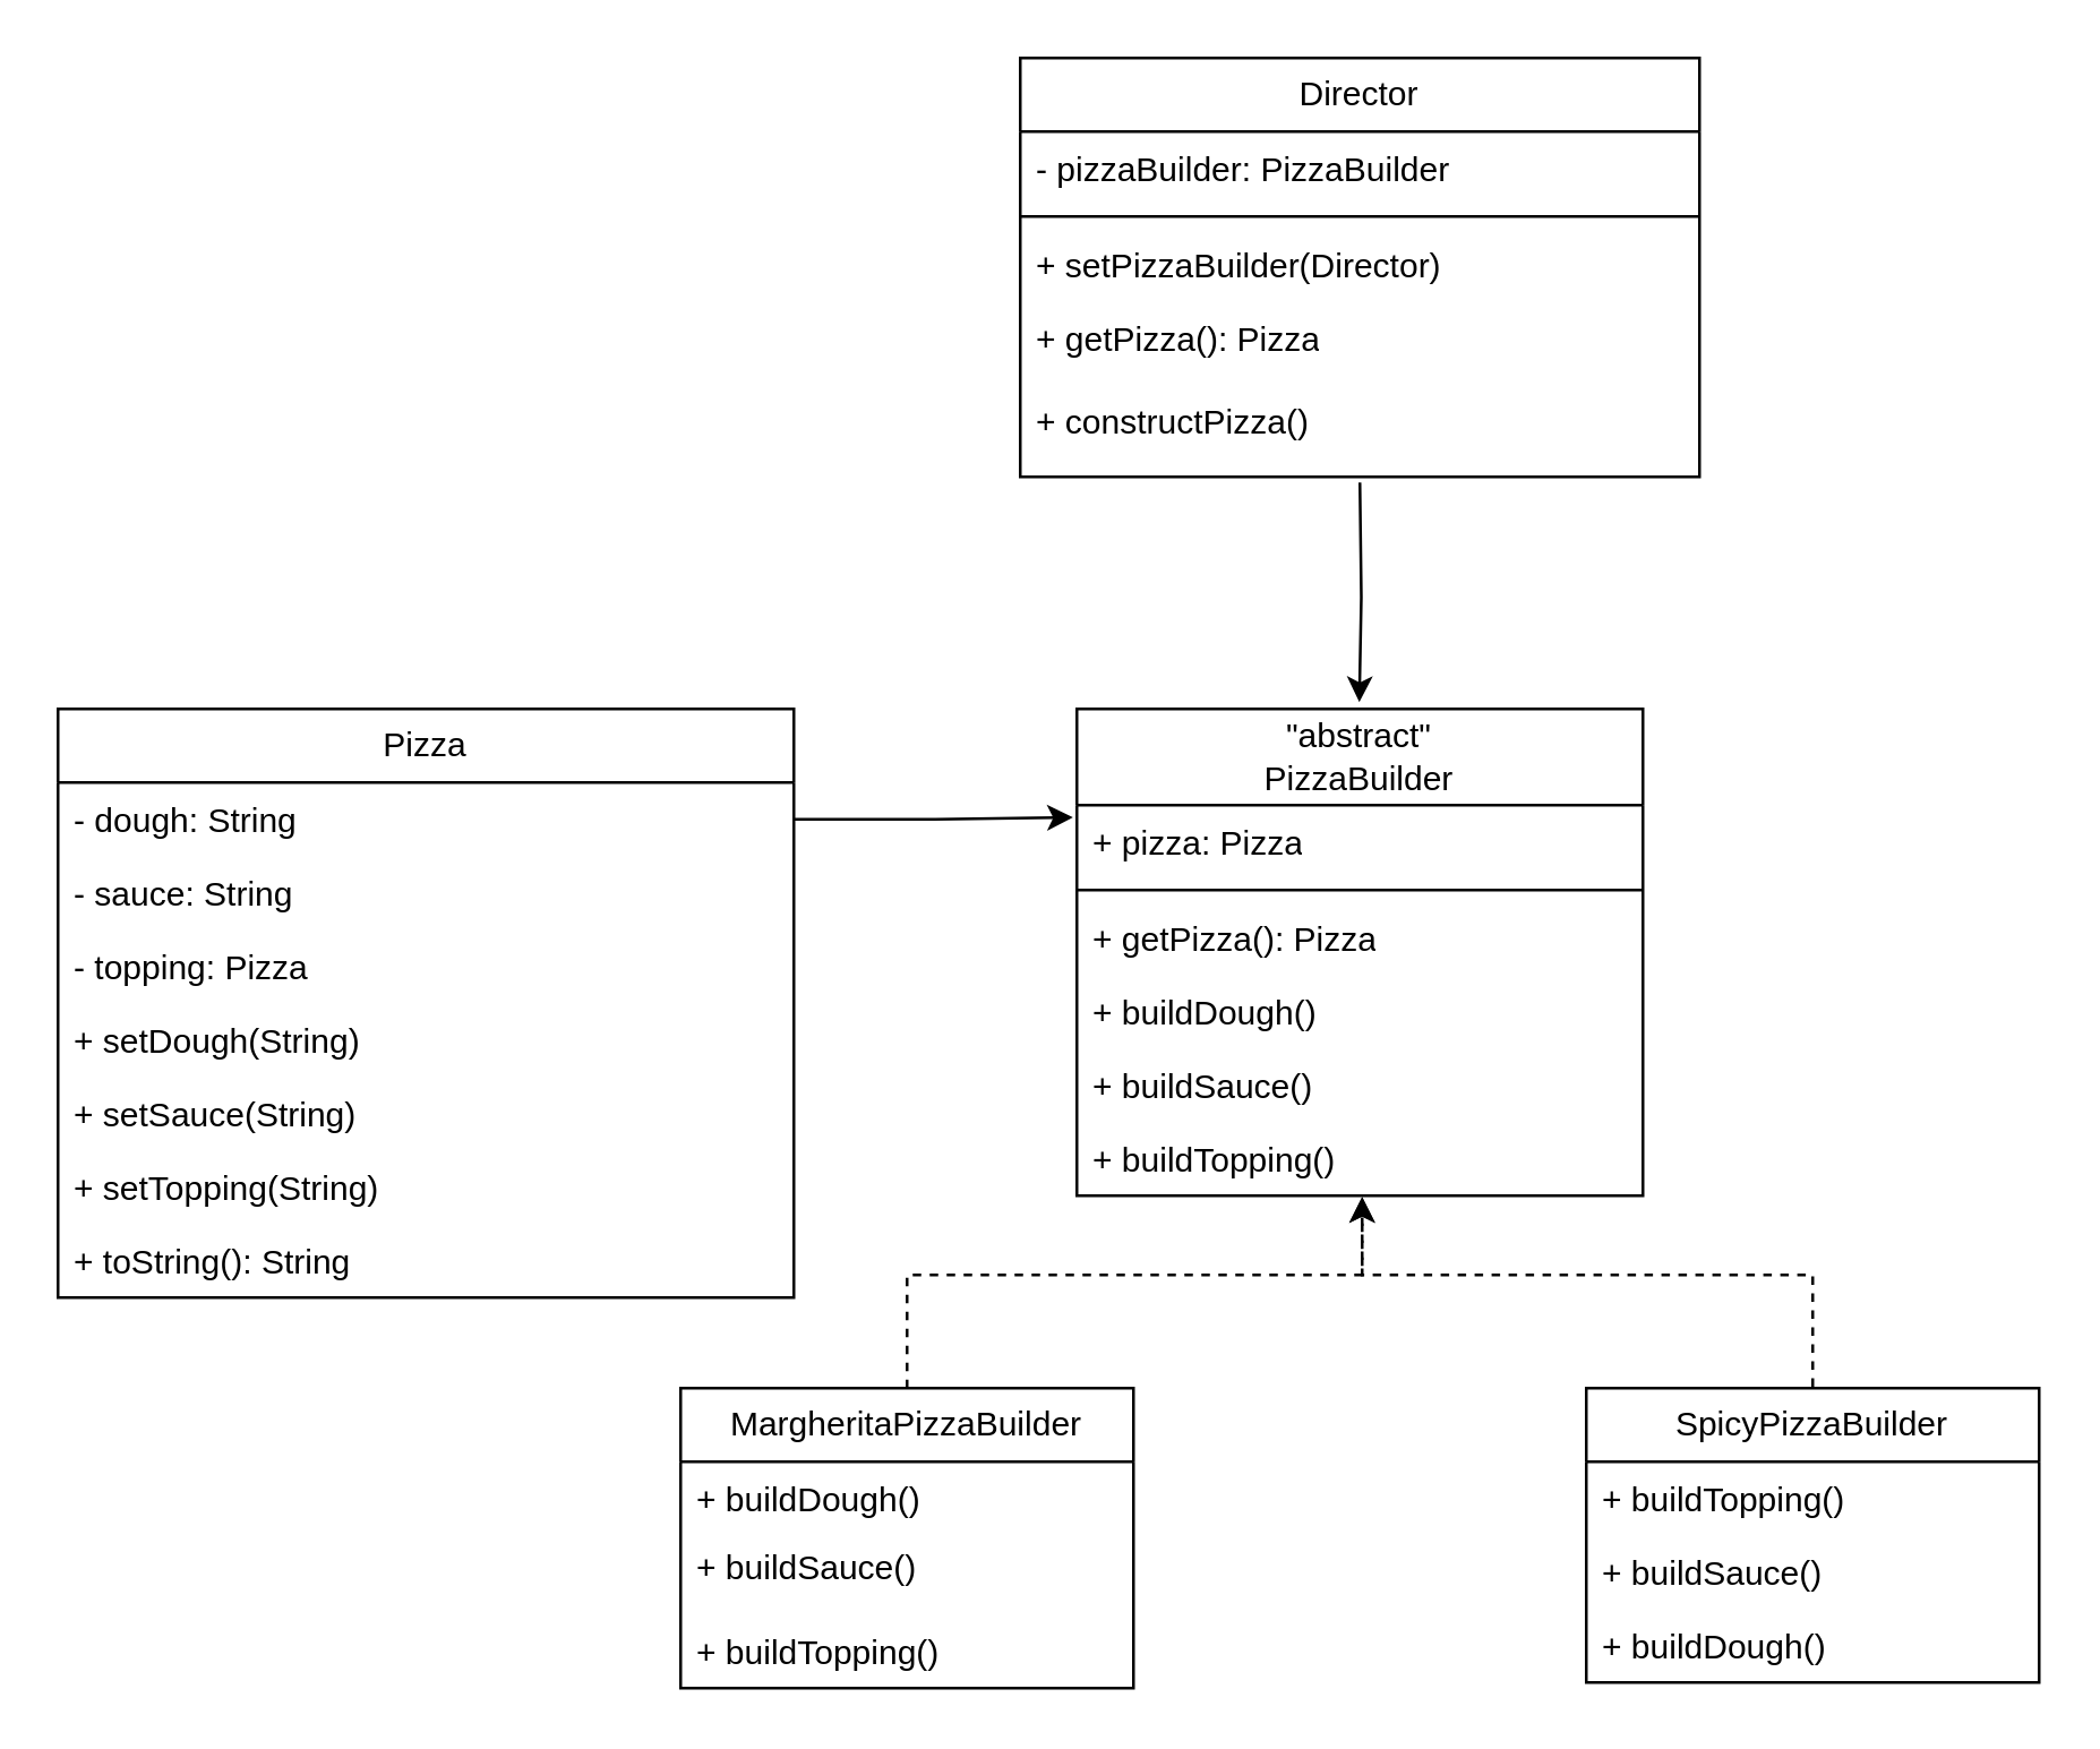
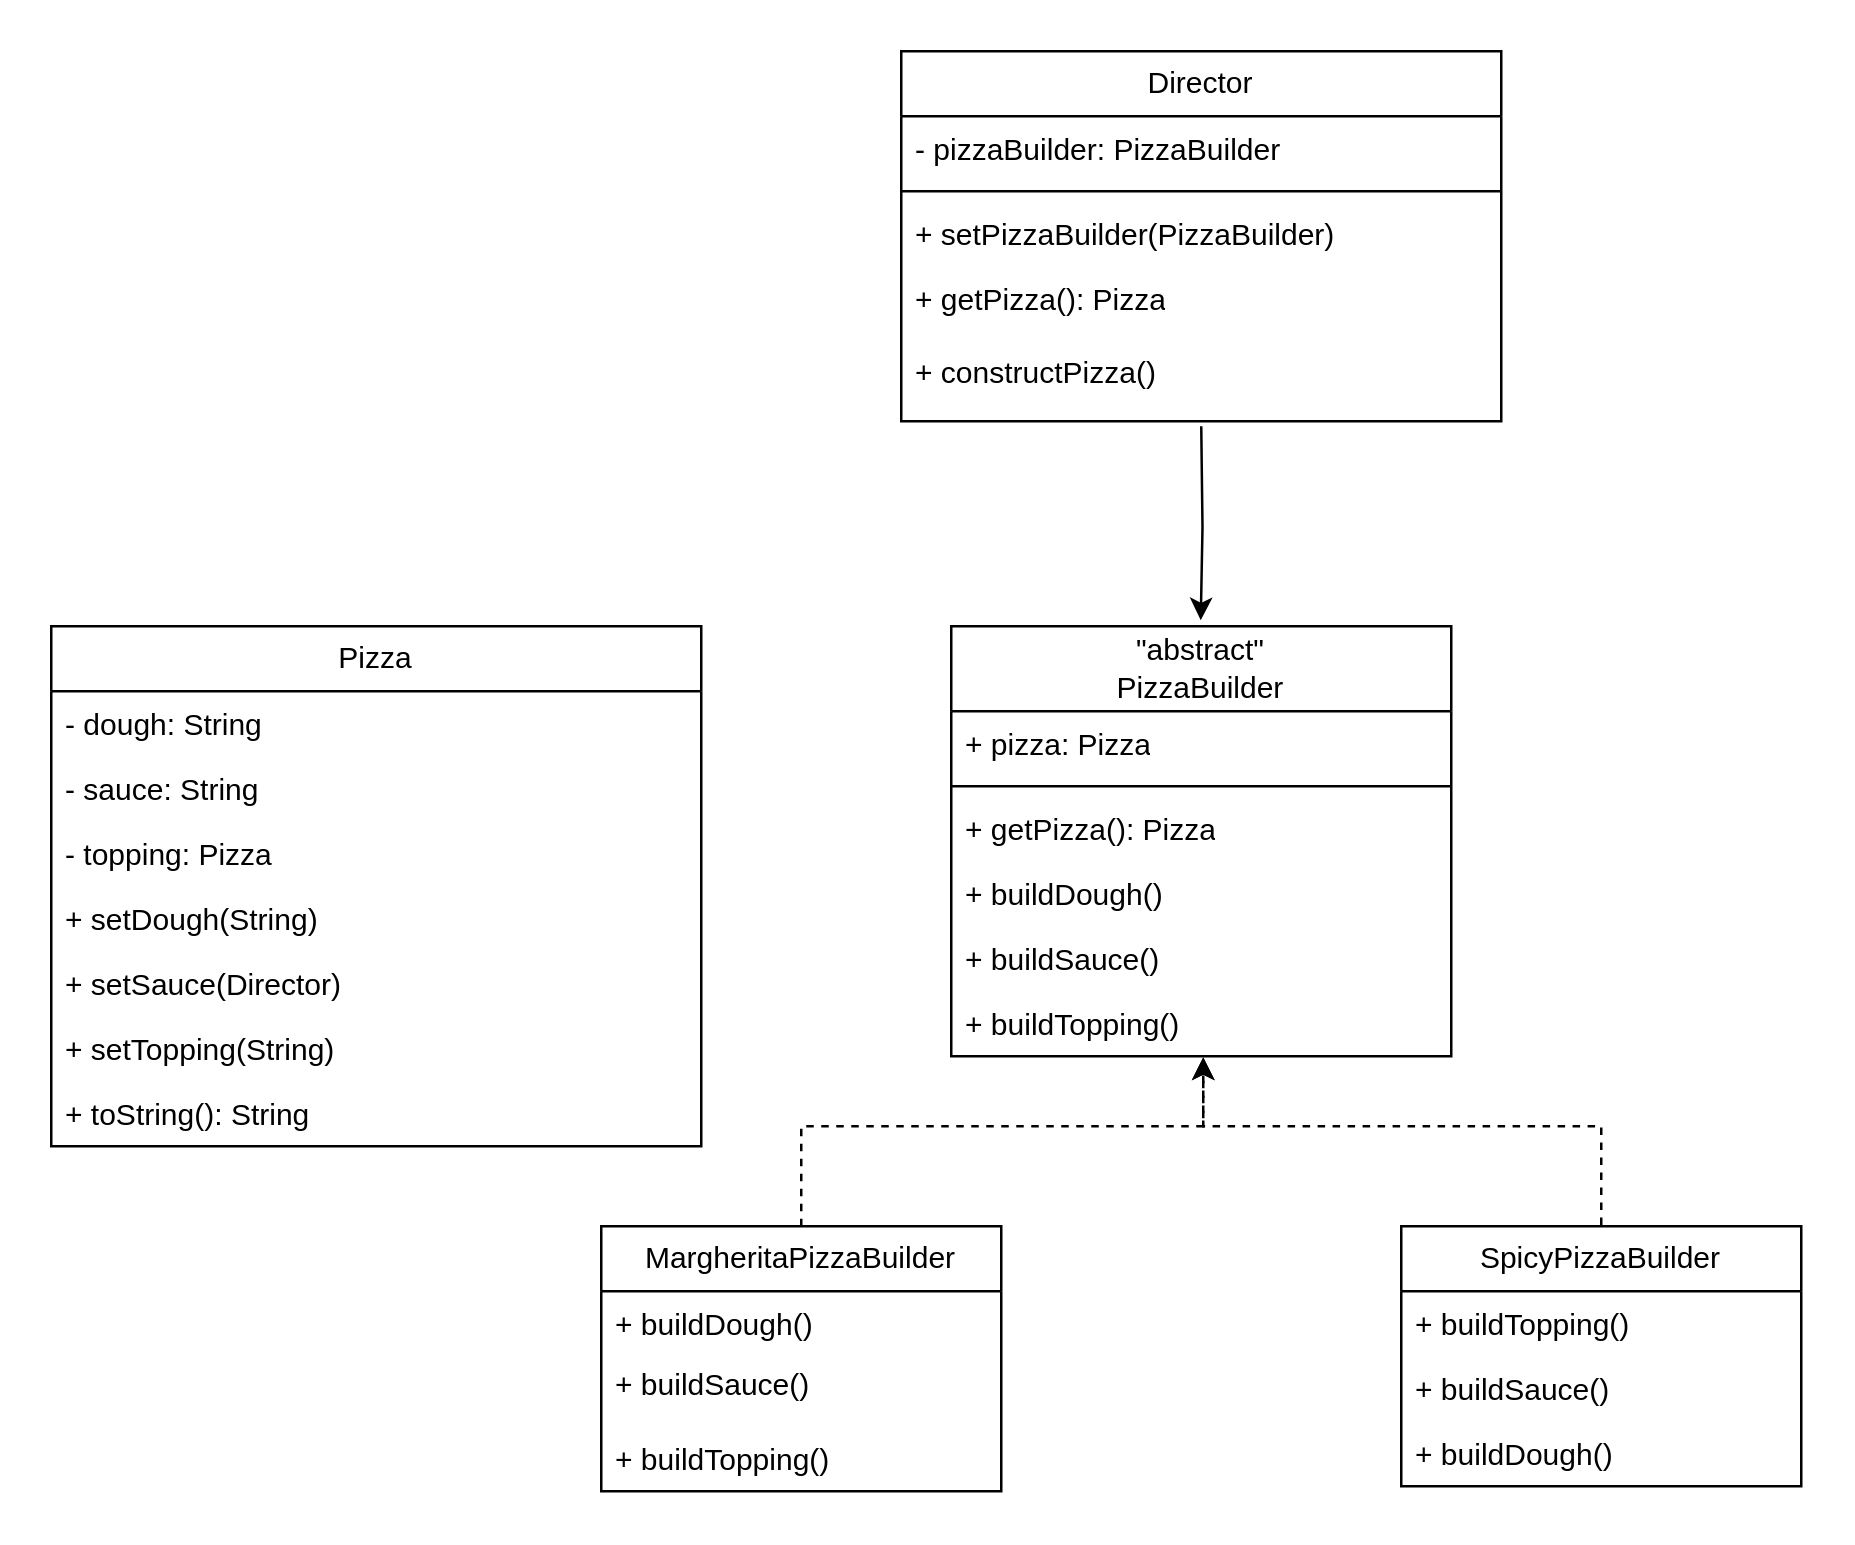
- <mxCell id="5" value="+ setPizzaBuilder(Director)&amp;nbsp;" style="text;strokeColor=none;fillColor=none;align=left;verticalAlign=top;spacingLeft=4;spacingRight=4;overflow=hidden;rotatable=0;points=[[0,0.5],[1,0.5]];portConstraint=eastwest;whiteSpace=wrap;html=1;" vertex="1" parent="2"><mxGeometry y="60" width="240" height="26" as="geometry" /></mxCell>
+ <mxCell id="5" value="+ setPizzaBuilder(PizzaBuilder)&amp;nbsp;" style="text;strokeColor=none;fillColor=none;align=left;verticalAlign=top;spacingLeft=4;spacingRight=4;overflow=hidden;rotatable=0;points=[[0,0.5],[1,0.5]];portConstraint=eastwest;whiteSpace=wrap;html=1;" vertex="1" parent="2"><mxGeometry y="60" width="240" height="26" as="geometry" /></mxCell>
- <mxCell id="33" style="edgeStyle=orthogonalEdgeStyle;rounded=0;orthogonalLoop=1;jettySize=auto;html=1;exitX=1;exitY=0.5;exitDx=0;exitDy=0;entryX=-0.007;entryY=0.167;entryDx=0;entryDy=0;entryPerimeter=0;" edge="1" parent="1" source="8" target="17"><mxGeometry relative="1" as="geometry" /></mxCell>
- <mxCell id="12" value="+&amp;nbsp;setSauce(String)" style="text;strokeColor=none;fillColor=none;align=left;verticalAlign=top;spacingLeft=4;spacingRight=4;overflow=hidden;rotatable=0;points=[[0,0.5],[1,0.5]];portConstraint=eastwest;whiteSpace=wrap;html=1;" vertex="1" parent="7"><mxGeometry y="130" width="260" height="26" as="geometry" /></mxCell>
+ <mxCell id="12" value="+&amp;nbsp;setSauce(Director)" style="text;strokeColor=none;fillColor=none;align=left;verticalAlign=top;spacingLeft=4;spacingRight=4;overflow=hidden;rotatable=0;points=[[0,0.5],[1,0.5]];portConstraint=eastwest;whiteSpace=wrap;html=1;" vertex="1" parent="7"><mxGeometry y="130" width="260" height="26" as="geometry" /></mxCell>
